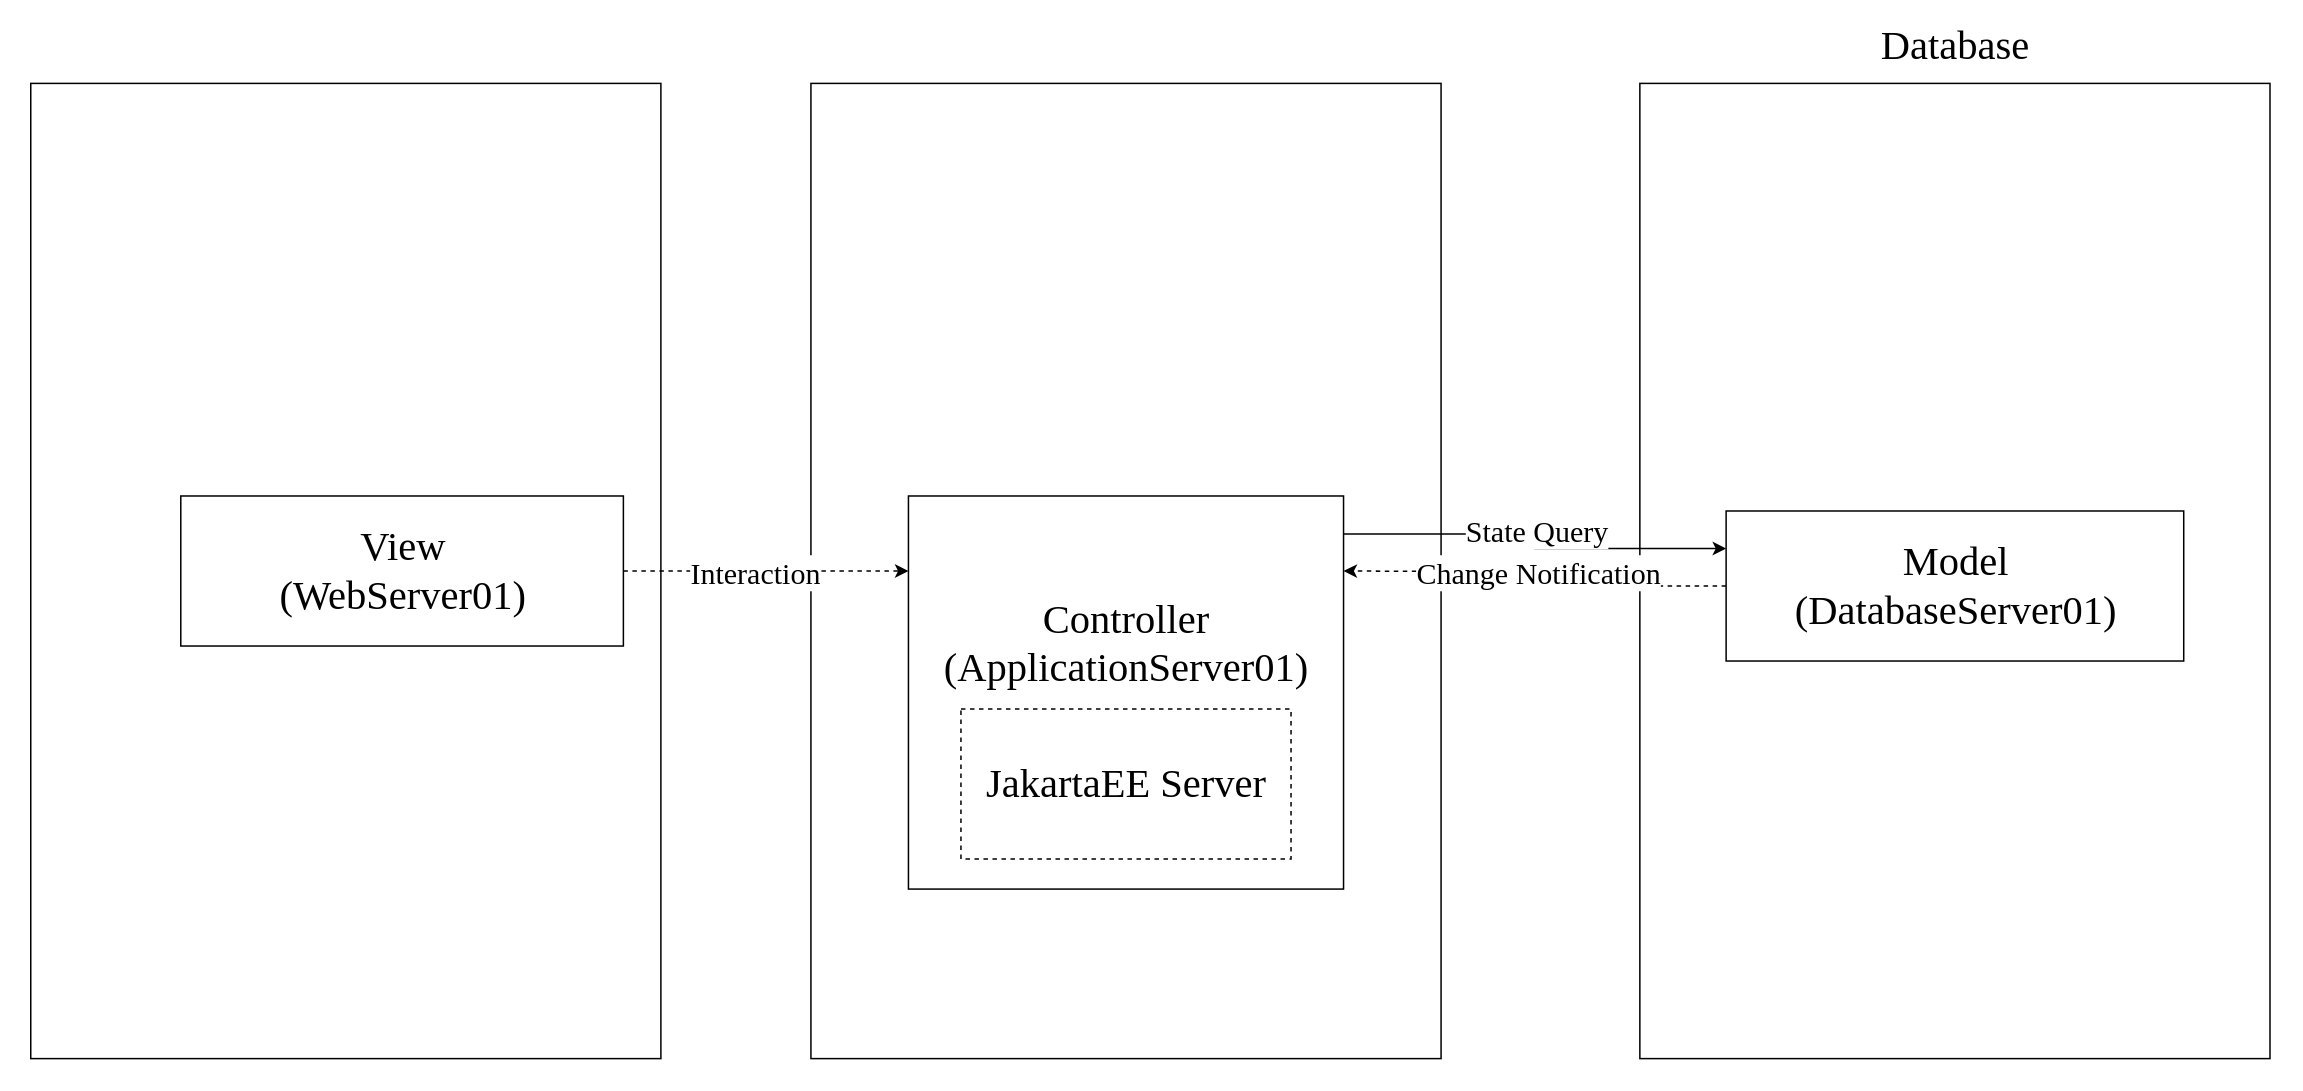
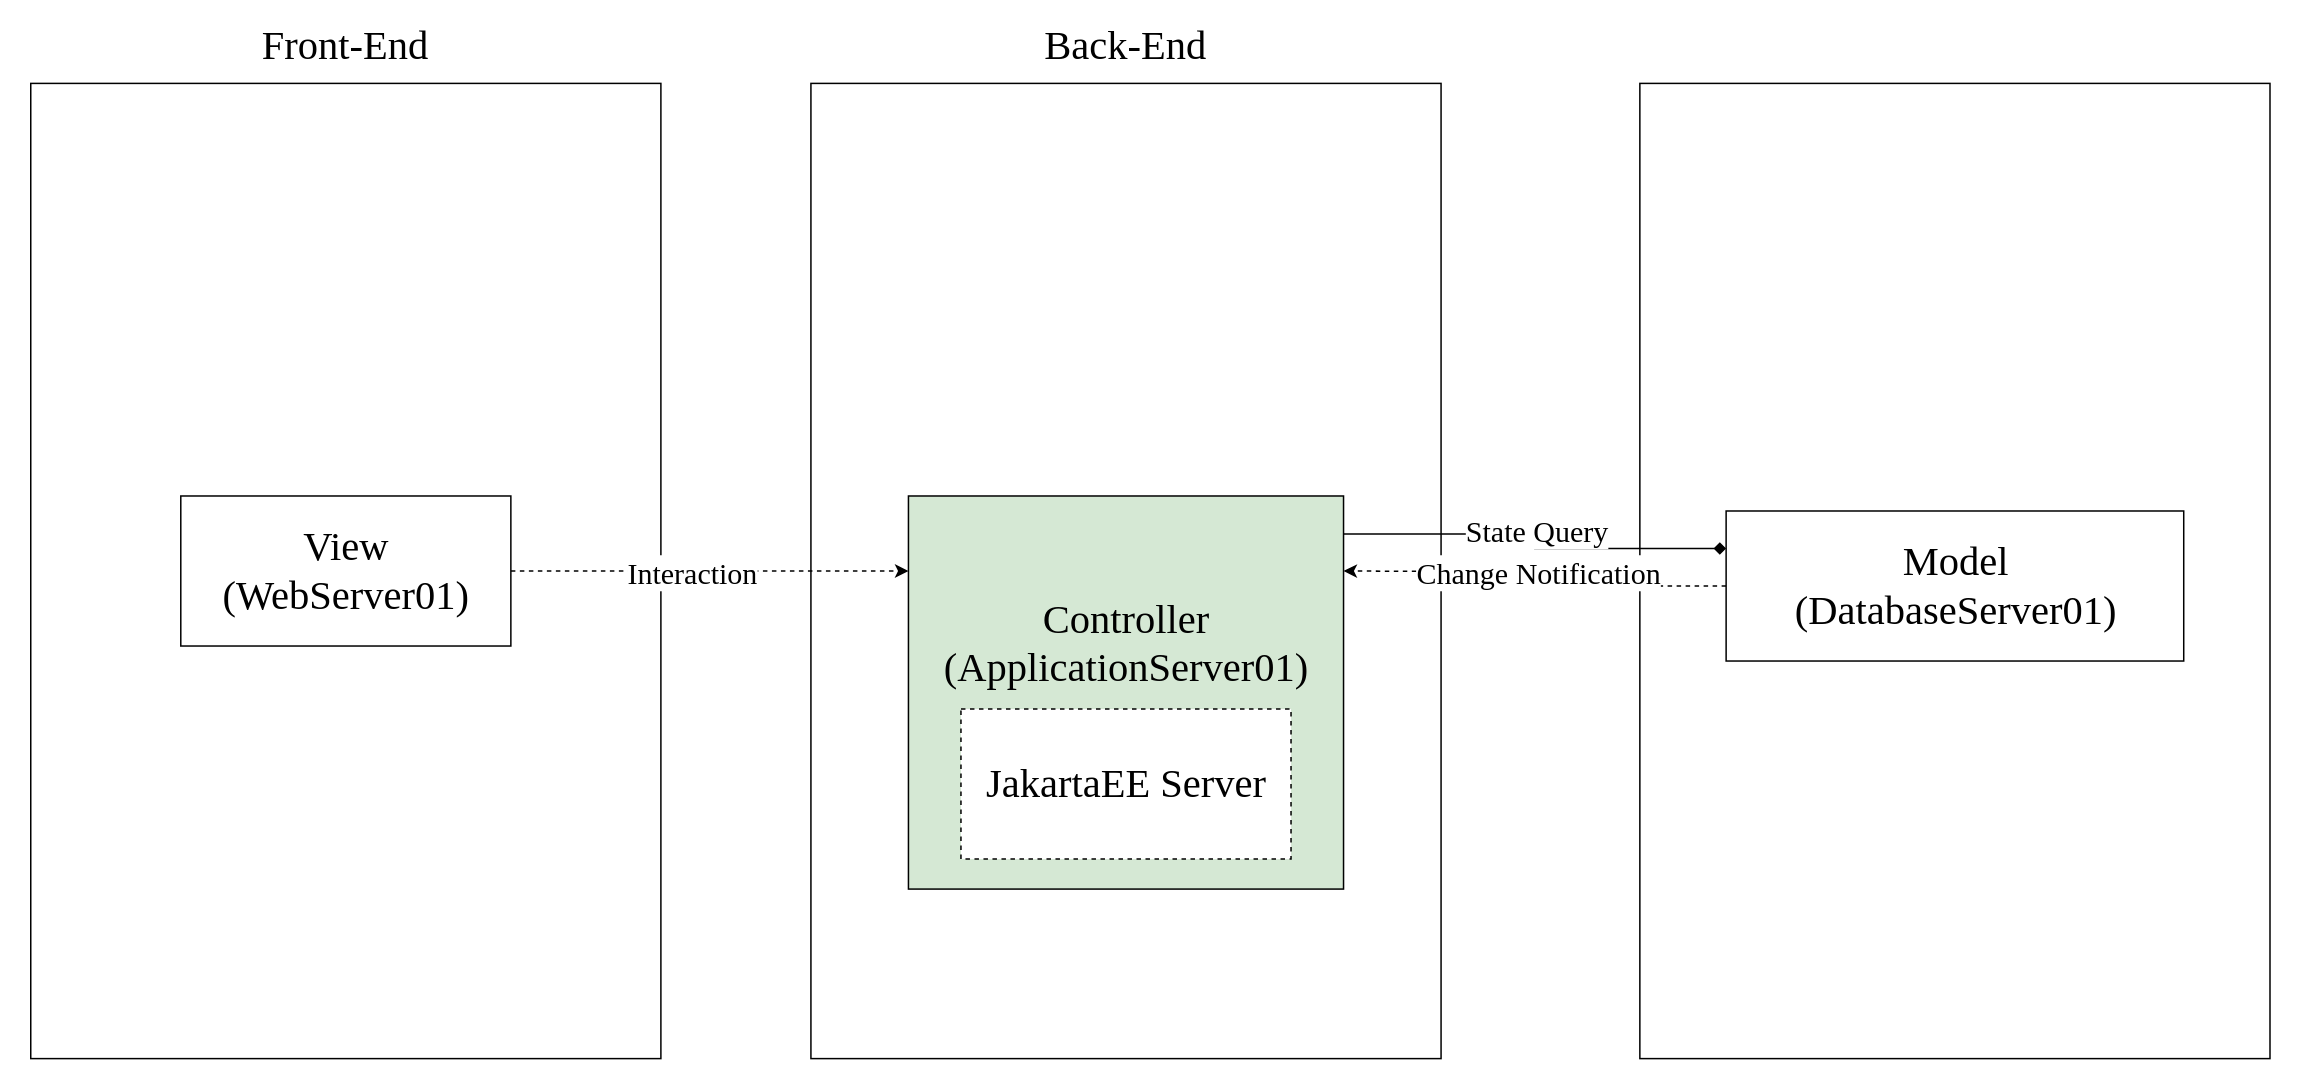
+ <mxCell id="14" value="Front-End" style="text;html=1;strokeColor=none;fillColor=none;align=center;verticalAlign=middle;whiteSpace=wrap;rounded=0;fontFamily=Tahoma;fontSize=27;" vertex="1" parent="1"><mxGeometry x="155" y="20" width="150" height="20" as="geometry" /></mxCell>
+ <mxCell id="15" value="Back-End" style="text;html=1;strokeColor=none;fillColor=none;align=center;verticalAlign=middle;whiteSpace=wrap;rounded=0;fontFamily=Tahoma;fontSize=27;" vertex="1" parent="1"><mxGeometry x="675" y="20" width="150" height="20" as="geometry" /></mxCell>
- <mxCell id="16" value="Database" style="text;html=1;strokeColor=none;fillColor=none;align=center;verticalAlign=middle;whiteSpace=wrap;rounded=0;fontFamily=Tahoma;fontSize=27;" vertex="1" parent="1"><mxGeometry x="1227.5" y="20" width="150" height="20" as="geometry" /></mxCell>
- <mxCell id="8" style="edgeStyle=orthogonalEdgeStyle;rounded=0;orthogonalLoop=1;jettySize=auto;html=1;exitX=0.998;exitY=0.097;exitDx=0;exitDy=0;entryX=0;entryY=0.25;entryDx=0;entryDy=0;fontFamily=Tahoma;fontSize=27;exitPerimeter=0;" edge="1" parent="1" source="10" target="7"><mxGeometry relative="1" as="geometry" /></mxCell>
+ <mxCell id="8" style="edgeStyle=orthogonalEdgeStyle;rounded=0;orthogonalLoop=1;jettySize=auto;html=1;exitX=0.998;exitY=0.097;exitDx=0;exitDy=0;entryX=0;entryY=0.25;entryDx=0;entryDy=0;fontFamily=Tahoma;fontSize=27;exitPerimeter=0;endArrow=diamond;" edge="1" parent="1" source="10" target="7"><mxGeometry relative="1" as="geometry" /></mxCell>
- <mxCell id="13" value="View&lt;br&gt;(WebServer01)" style="html=1;fontFamily=Tahoma;fontSize=27;" vertex="1" parent="1"><mxGeometry x="120" y="330" width="295" height="100" as="geometry" /></mxCell>
+ <mxCell id="13" value="View&lt;br&gt;(WebServer01)" style="html=1;fontFamily=Tahoma;fontSize=27;" vertex="1" parent="1"><mxGeometry x="120" y="330" width="220" height="100" as="geometry" /></mxCell>
- <mxCell id="10" value="Controller&lt;br&gt;(ApplicationServer01)&lt;br&gt;&lt;br&gt;&lt;br&gt;" style="html=1;fontFamily=Tahoma;fontSize=27;" vertex="1" parent="1"><mxGeometry x="605" y="330" width="290" height="262" as="geometry" /></mxCell>
+ <mxCell id="10" value="Controller&lt;br&gt;(ApplicationServer01)&lt;br&gt;&lt;br&gt;&lt;br&gt;" style="html=1;fontFamily=Tahoma;fontSize=27;fillColor=#d5e8d4;" vertex="1" parent="1"><mxGeometry x="605" y="330" width="290" height="262" as="geometry" /></mxCell>
